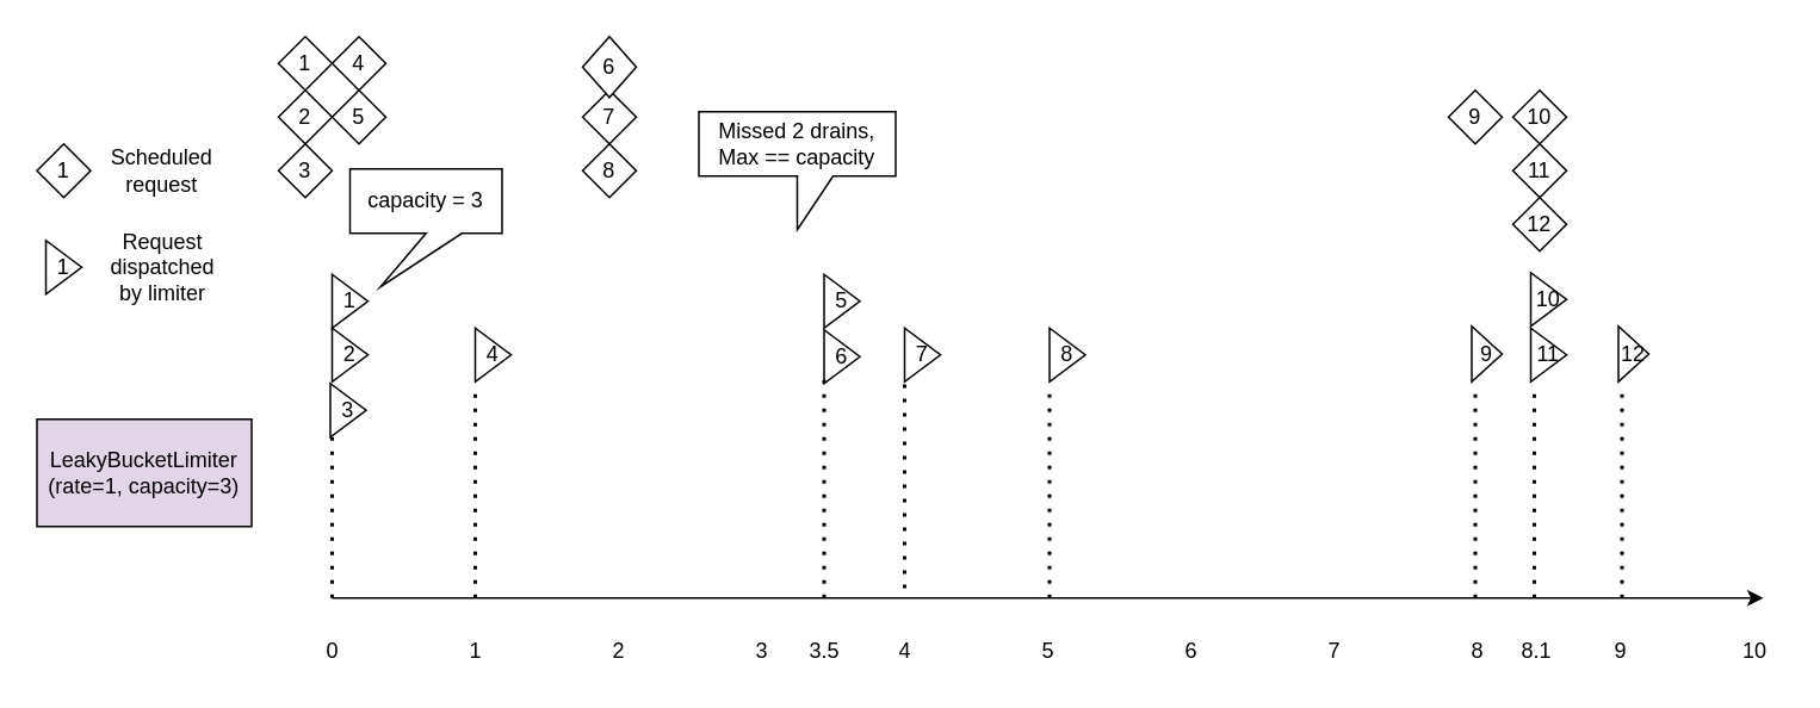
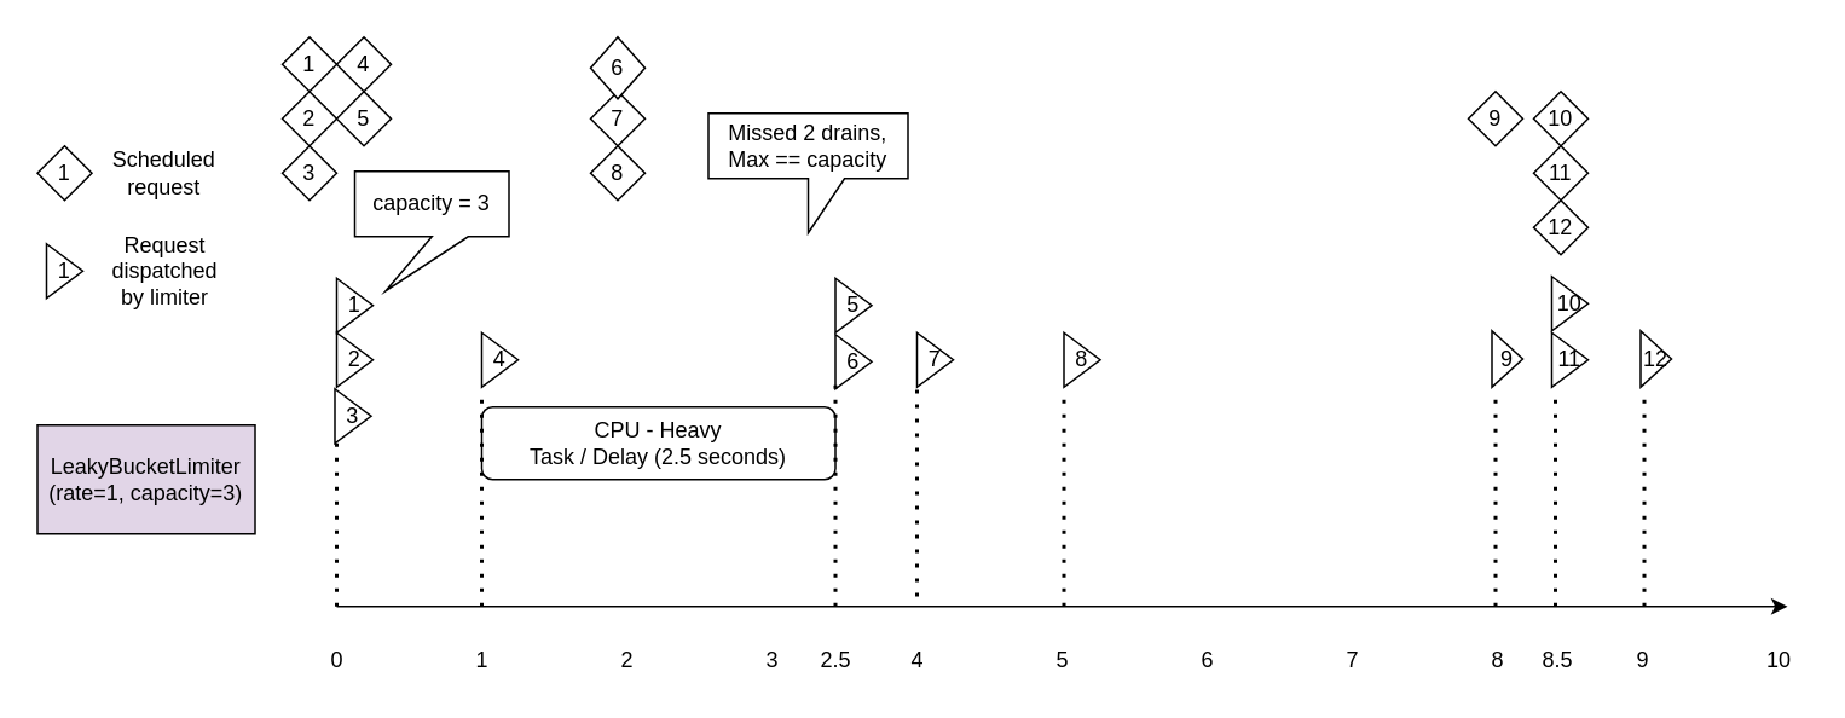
+ <mxCell id="8" value="CPU - Heavy&lt;br&gt;Task / Delay (2.5 seconds)" style="rounded=1;whiteSpace=wrap;html=1;" parent="1" vertex="1"><mxGeometry x="265" y="224" width="195" height="40" as="geometry" /></mxCell>
- <mxCell id="37" value="3.5" style="text;html=1;align=center;verticalAlign=middle;resizable=0;points=[];autosize=1;" parent="1" vertex="1"><mxGeometry x="445" y="354" width="30" height="20" as="geometry" /></mxCell>
+ <mxCell id="37" value="2.5" style="text;html=1;align=center;verticalAlign=middle;resizable=0;points=[];autosize=1;" parent="1" vertex="1"><mxGeometry x="445" y="354" width="30" height="20" as="geometry" /></mxCell>
- <mxCell id="50" value="8.1" style="text;html=1;align=center;verticalAlign=middle;resizable=0;points=[];autosize=1;" vertex="1" parent="1"><mxGeometry x="843" y="354" width="30" height="20" as="geometry" /></mxCell>
+ <mxCell id="50" value="8.5" style="text;html=1;align=center;verticalAlign=middle;resizable=0;points=[];autosize=1;" vertex="1" parent="1"><mxGeometry x="843" y="354" width="30" height="20" as="geometry" /></mxCell>
